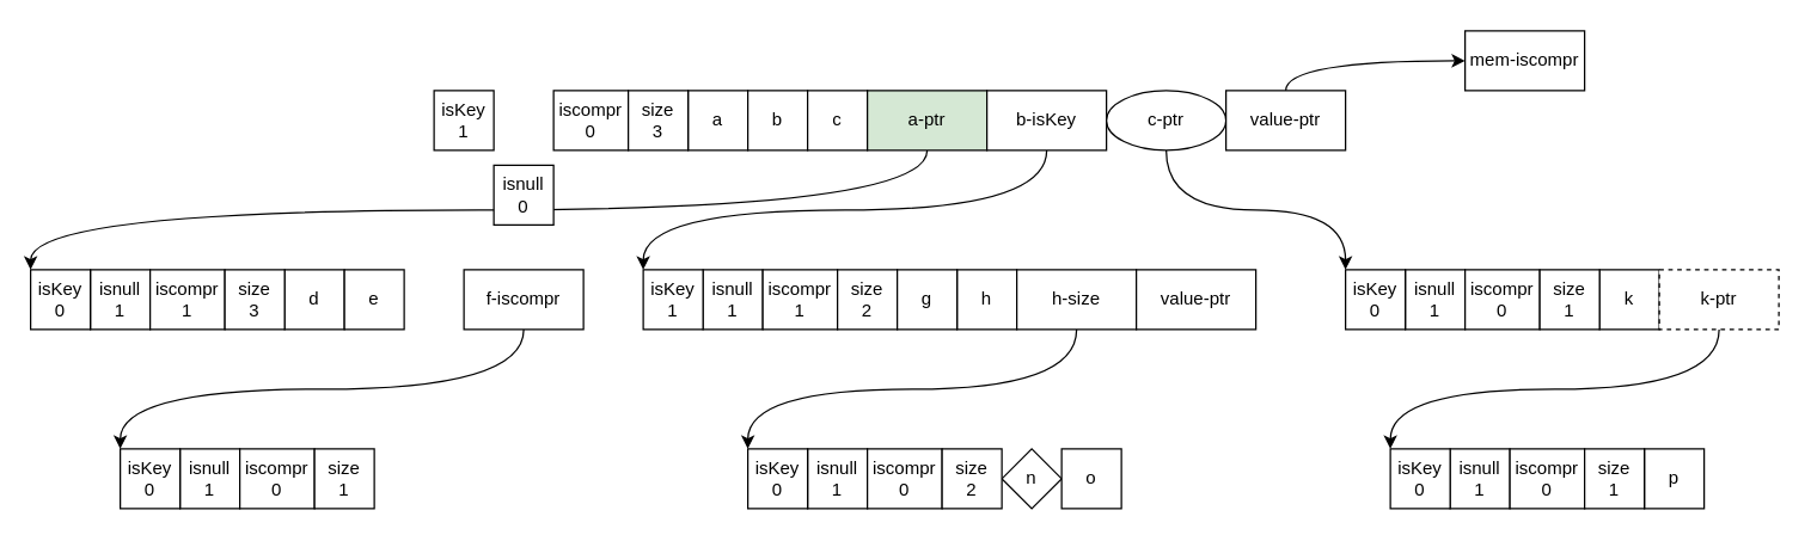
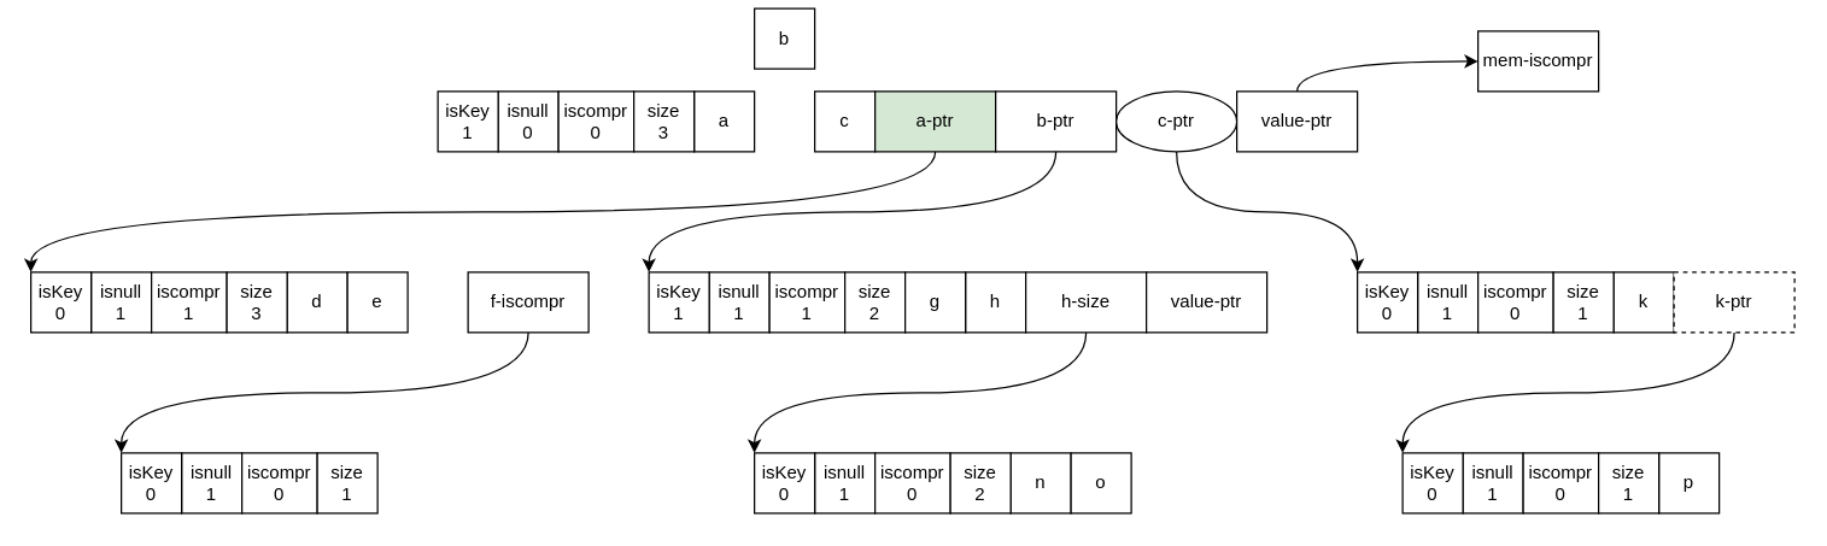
- <mxCell id="3" value="b" style="rounded=0;whiteSpace=wrap;html=1;" vertex="1" parent="1"><mxGeometry x="500" y="60" width="40" height="40" as="geometry" /></mxCell>
+ <mxCell id="3" value="b" style="rounded=0;whiteSpace=wrap;html=1;" vertex="1" parent="1"><mxGeometry x="500" y="5" width="40" height="40" as="geometry" /></mxCell>
- <mxCell id="8" value="b-isKey" style="rounded=0;whiteSpace=wrap;html=1;" vertex="1" parent="1"><mxGeometry x="660" y="60" width="80" height="40" as="geometry" /></mxCell>
+ <mxCell id="8" value="b-ptr" style="rounded=0;whiteSpace=wrap;html=1;" vertex="1" parent="1"><mxGeometry x="660" y="60" width="80" height="40" as="geometry" /></mxCell>
- <mxCell id="24" value="isnull&lt;br&gt;0" style="rounded=0;whiteSpace=wrap;html=1;" vertex="1" parent="1"><mxGeometry x="330" y="110" width="40" height="40" as="geometry" /></mxCell>
+ <mxCell id="24" value="isnull&lt;br&gt;0" style="rounded=0;whiteSpace=wrap;html=1;" vertex="1" parent="1"><mxGeometry x="330" y="60" width="40" height="40" as="geometry" /></mxCell>
- <mxCell id="46" value="n" style="rhombus;whiteSpace=wrap;html=1;" vertex="1" parent="1"><mxGeometry x="670" y="300" width="40" height="40" as="geometry" /></mxCell>
+ <mxCell id="46" value="n" style="rounded=0;whiteSpace=wrap;html=1;" vertex="1" parent="1"><mxGeometry x="670" y="300" width="40" height="40" as="geometry" /></mxCell>
